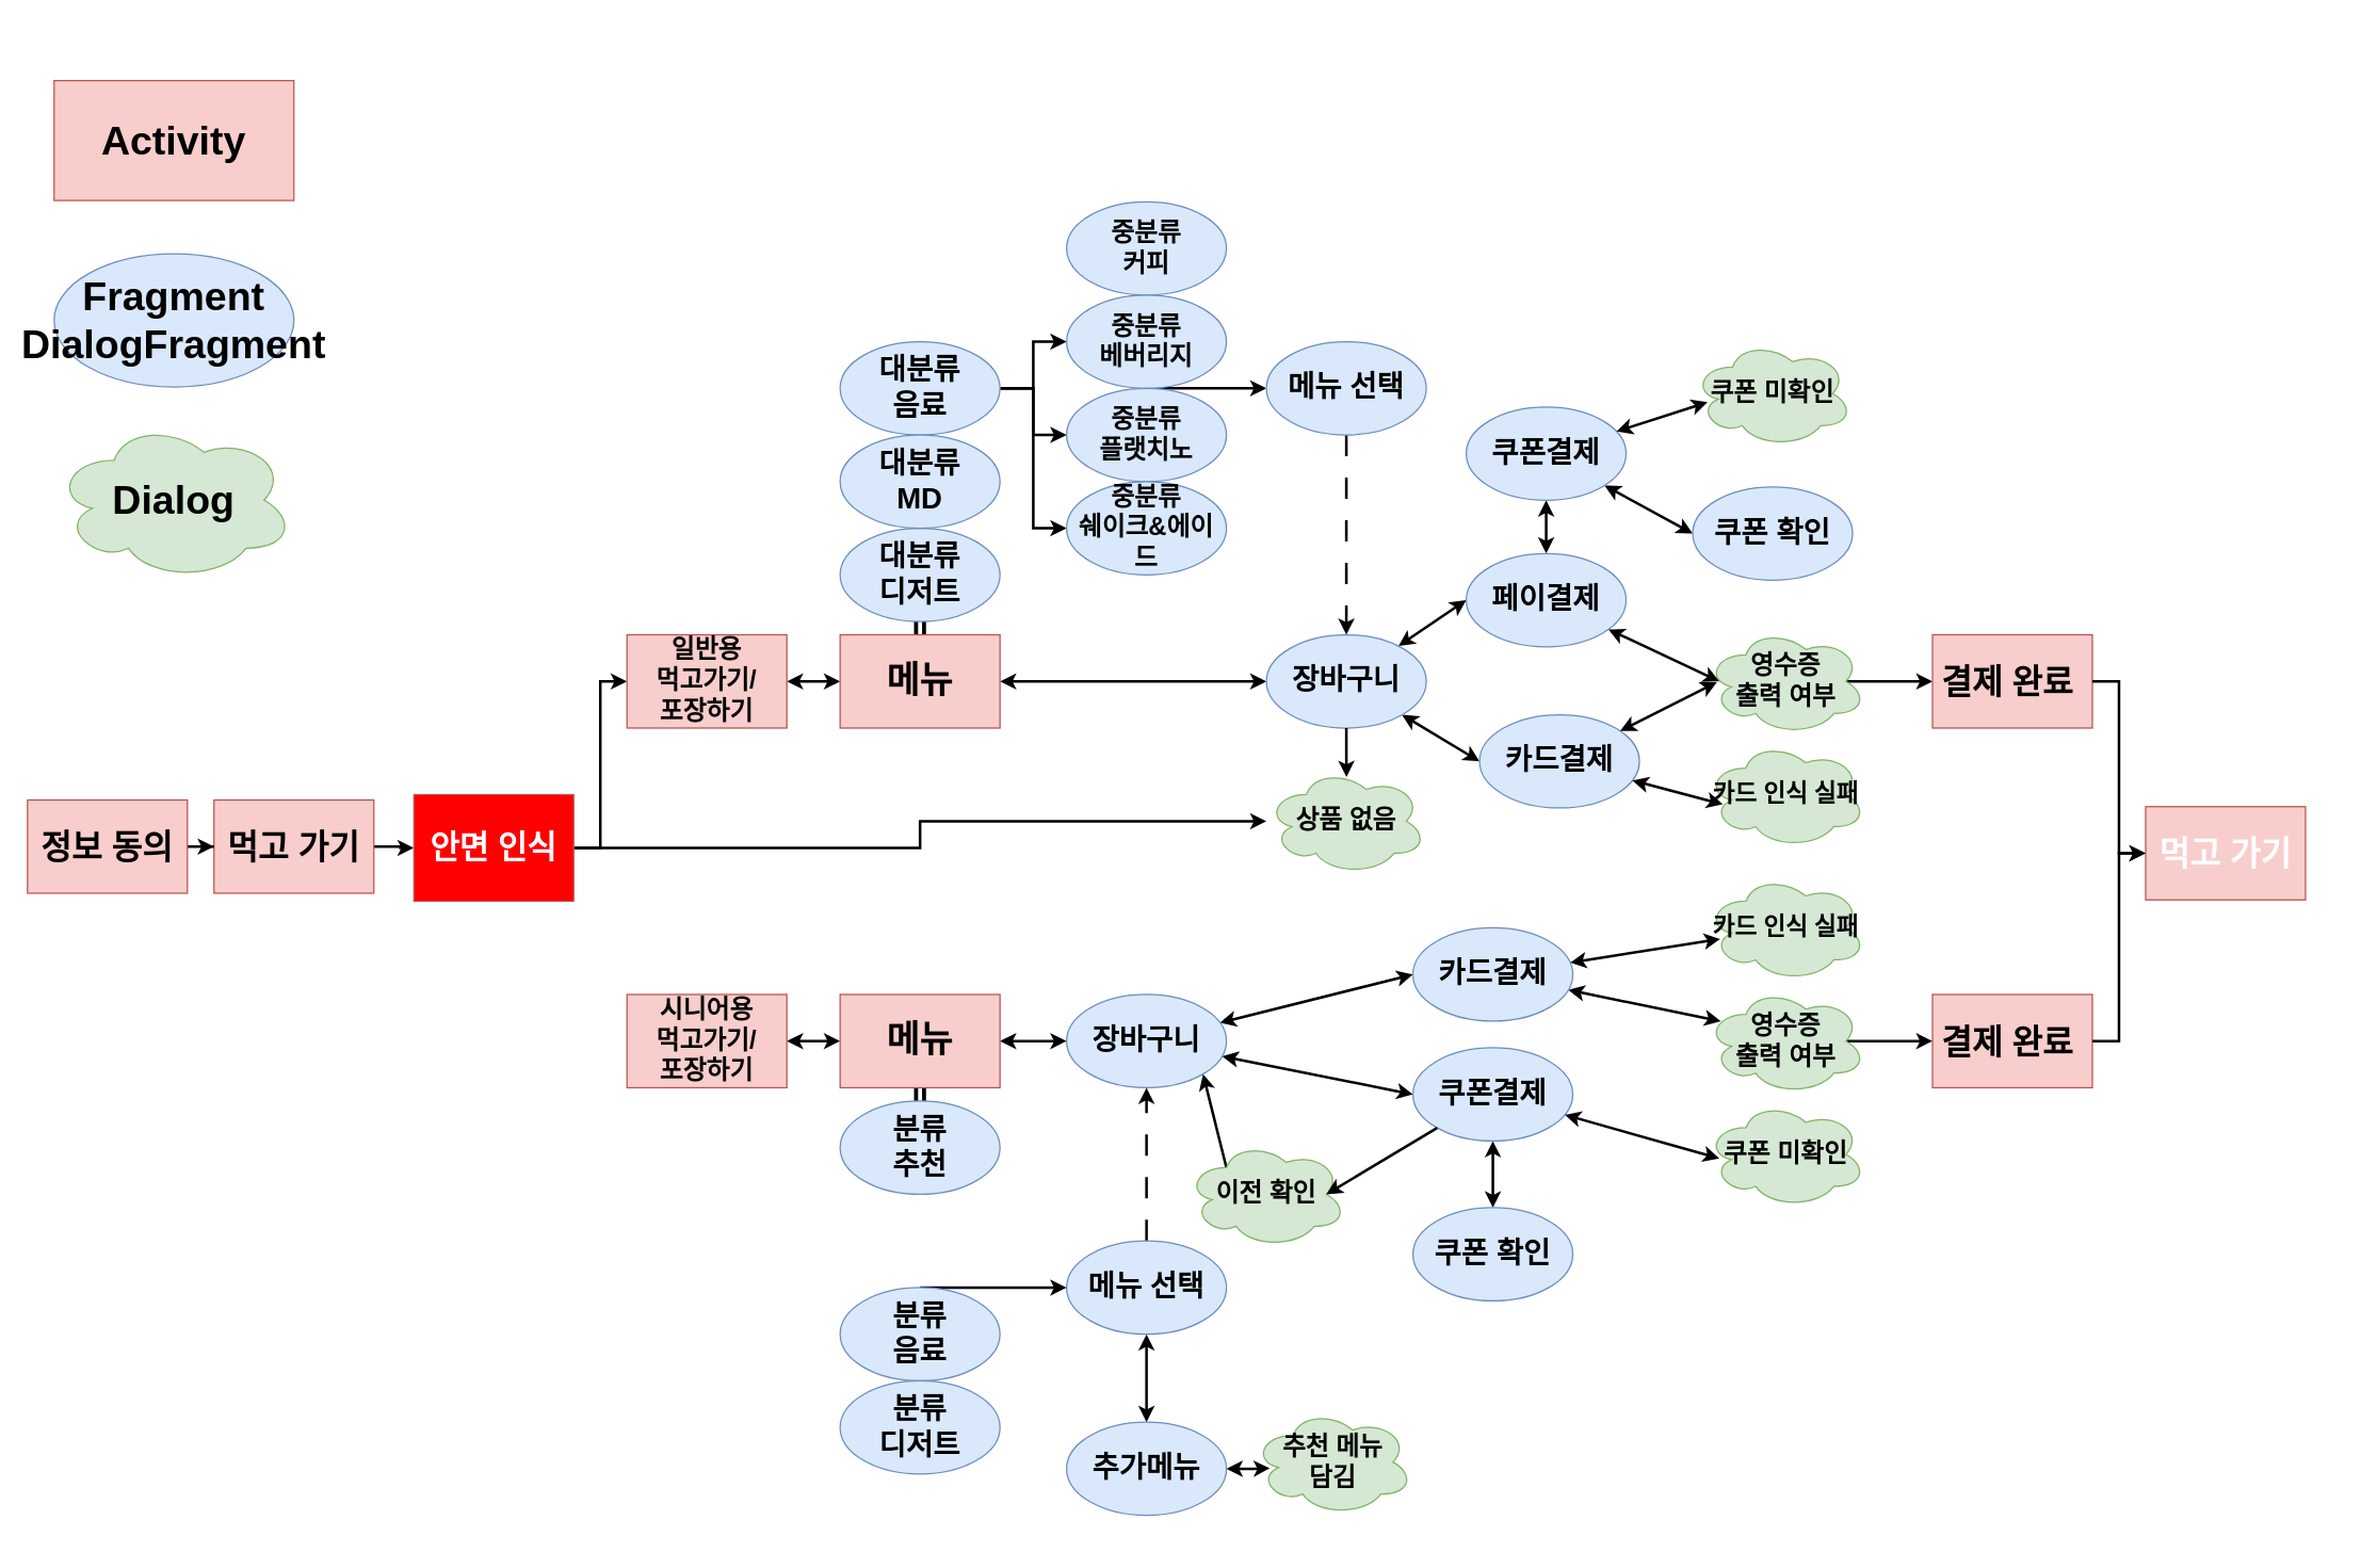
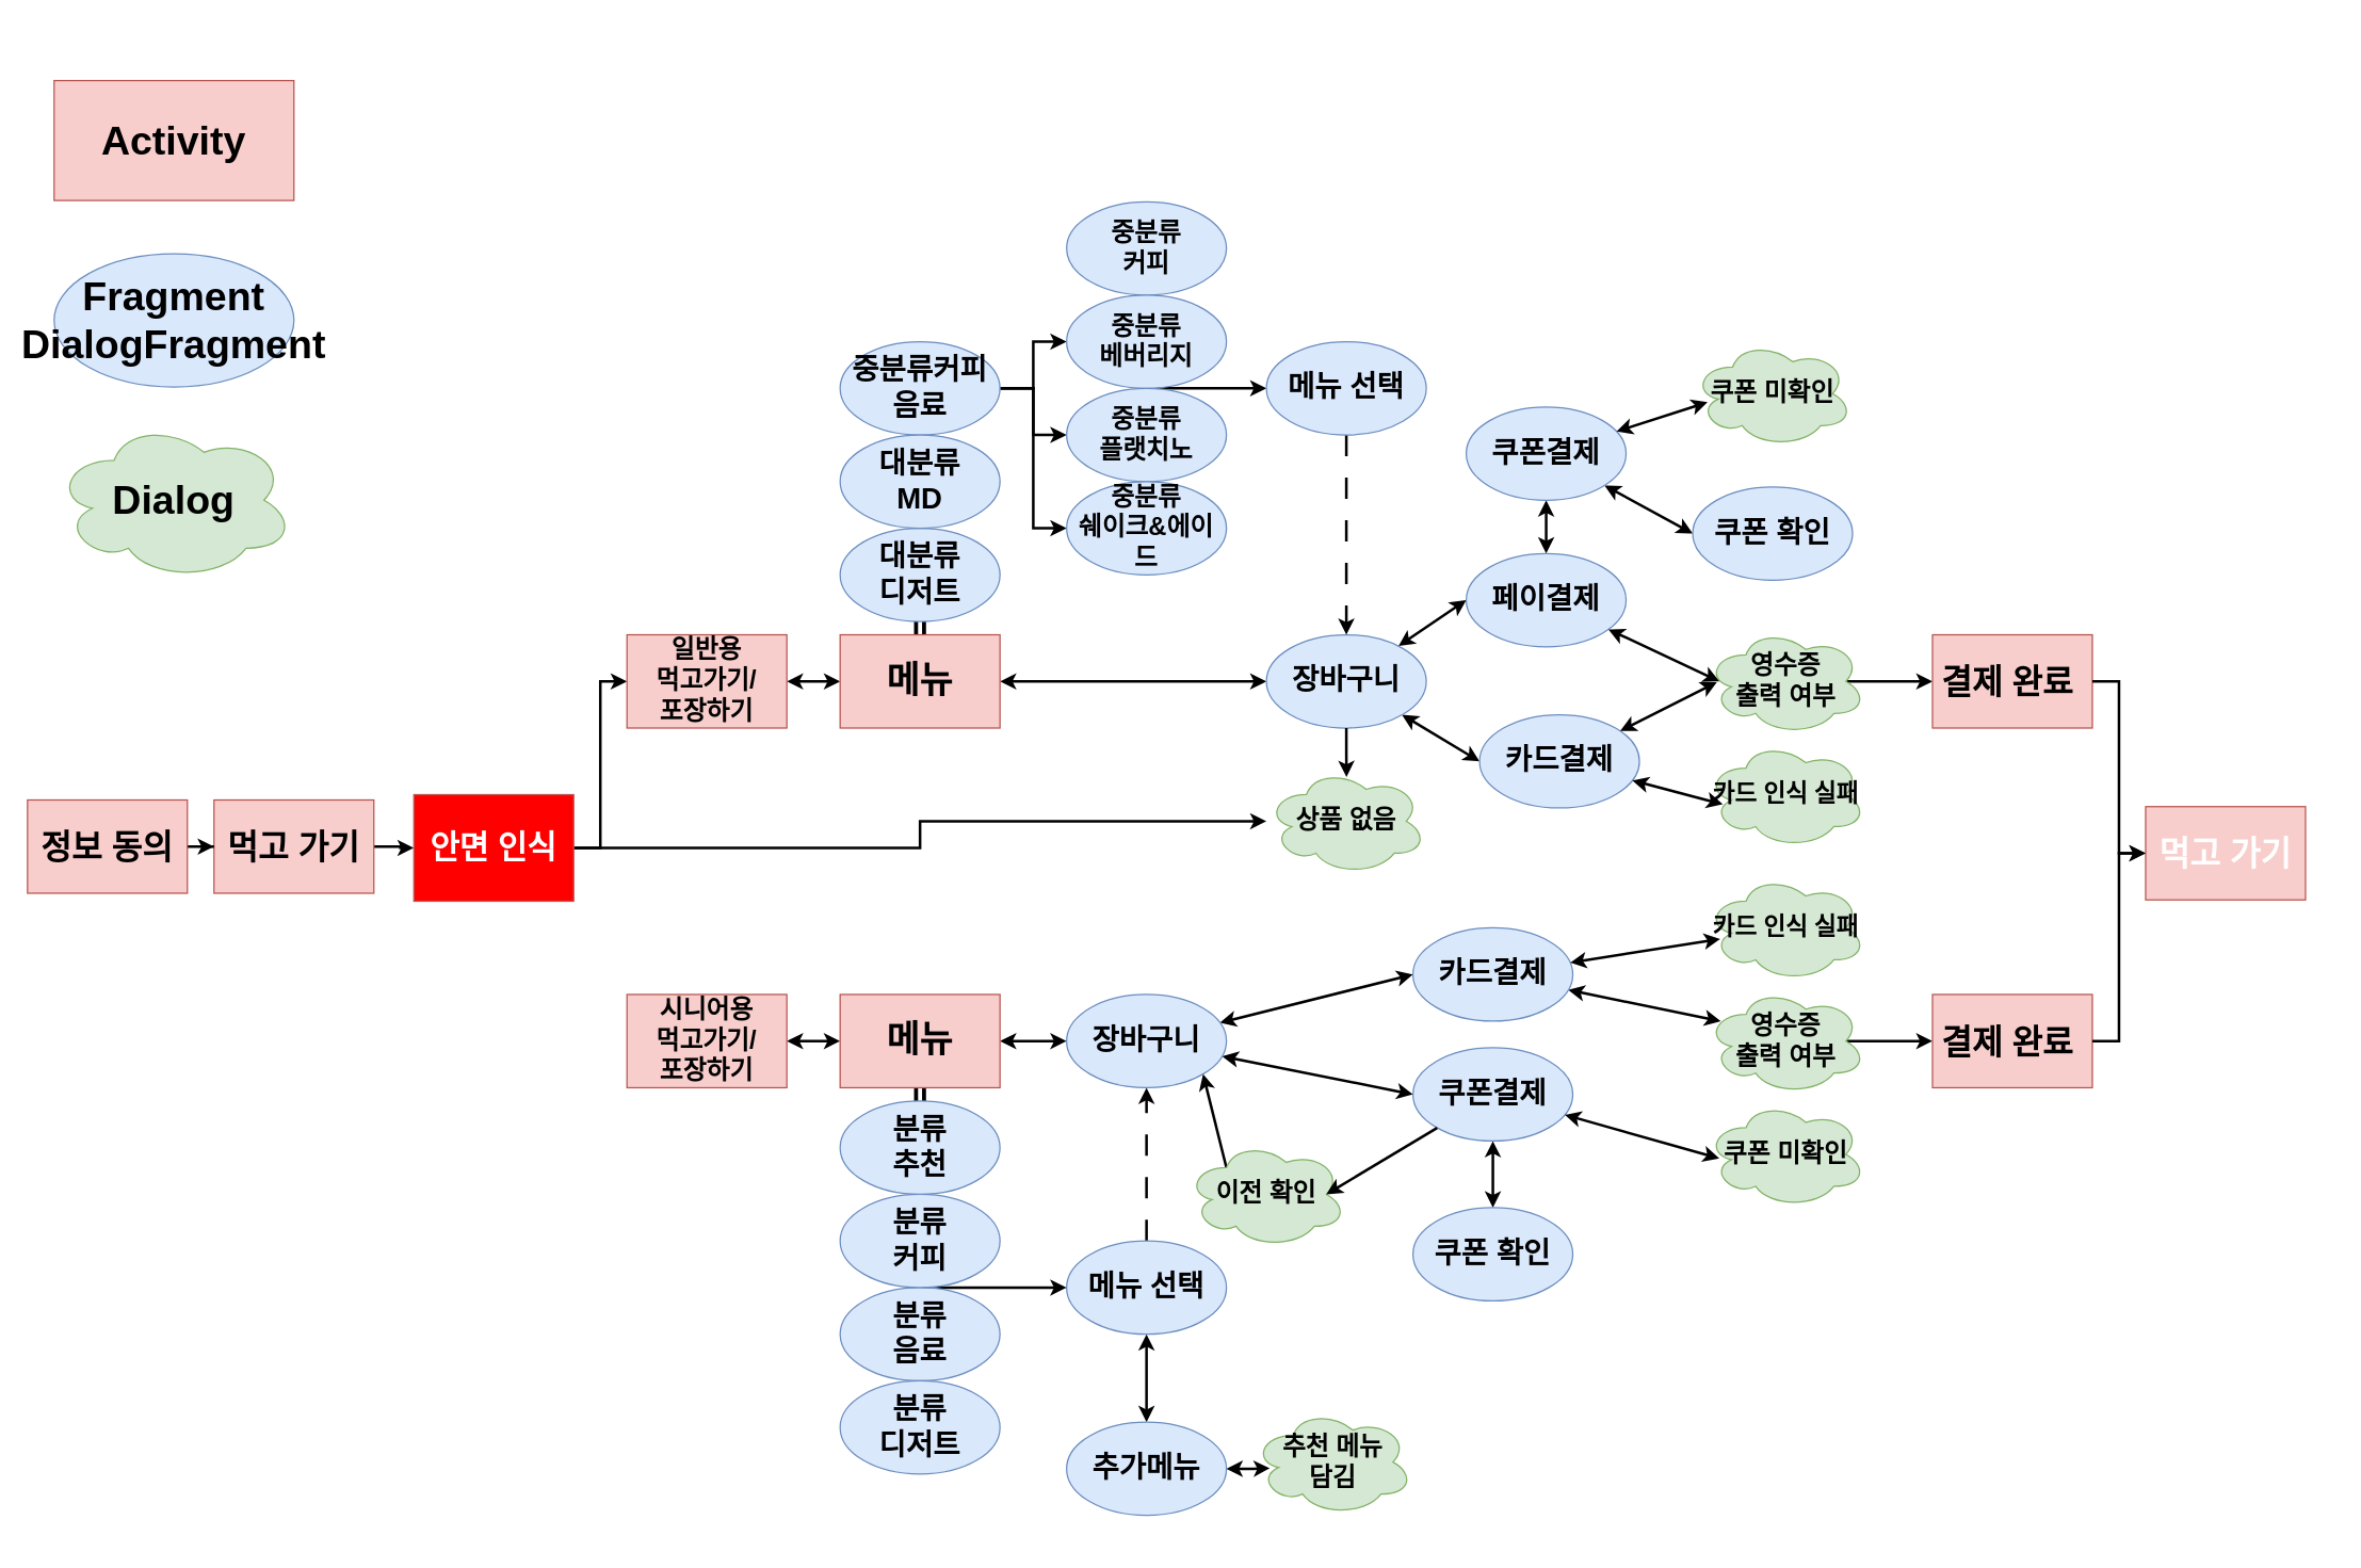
- <mxCell id="10" value="대분류&lt;br style=&quot;font-size: 22px;&quot;&gt;음료&lt;br style=&quot;font-size: 22px;&quot;&gt;" style="ellipse;whiteSpace=wrap;html=1;fontStyle=1;fontSize=22;fillColor=#dae8fc;strokeColor=#6c8ebf;" parent="1" vertex="1"><mxGeometry x="630" y="256" width="120" height="70" as="geometry" /></mxCell>
+ <mxCell id="10" value="중분류커피&lt;br style=&quot;font-size: 22px;&quot;&gt;음료&lt;br style=&quot;font-size: 22px;&quot;&gt;" style="ellipse;whiteSpace=wrap;html=1;fontStyle=1;fontSize=22;fillColor=#dae8fc;strokeColor=#6c8ebf;" parent="1" vertex="1"><mxGeometry x="630" y="256" width="120" height="70" as="geometry" /></mxCell>
+ <mxCell id="53" value="분류&lt;br style=&quot;font-size: 22px;&quot;&gt;커피" style="ellipse;whiteSpace=wrap;html=1;fontStyle=1;fontSize=22;fillColor=#dae8fc;strokeColor=#6c8ebf;" parent="1" vertex="1"><mxGeometry x="630" y="896" width="120" height="70" as="geometry" /></mxCell>
